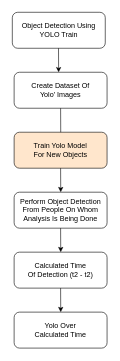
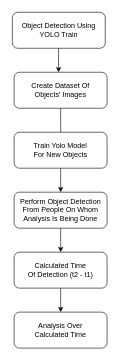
- <mxCell id="3" value="Create Dataset Of &lt;br&gt;Yolo' Images" style="rounded=1;whiteSpace=wrap;html=1;" vertex="1" parent="1"><mxGeometry x="23" y="120" width="155" height="60" as="geometry" /></mxCell>
+ <mxCell id="3" value="Create Dataset Of &lt;br&gt;Objects' Images" style="rounded=1;whiteSpace=wrap;html=1;" vertex="1" parent="1"><mxGeometry x="23" y="120" width="155" height="60" as="geometry" /></mxCell>
- <mxCell id="4" value="Train Yolo Model &lt;br&gt;For New Objects" style="rounded=1;whiteSpace=wrap;html=1;fillColor=#ffe6cc;" vertex="1" parent="1"><mxGeometry x="23" y="220" width="155" height="60" as="geometry" /></mxCell>
+ <mxCell id="4" value="Train Yolo Model &lt;br&gt;For New Objects" style="rounded=1;whiteSpace=wrap;html=1;" vertex="1" parent="1"><mxGeometry x="23" y="220" width="155" height="60" as="geometry" /></mxCell>
- <mxCell id="6" value="Calculated Time &lt;br&gt;Of Detection (t2 - t2)" style="rounded=1;whiteSpace=wrap;html=1;" vertex="1" parent="1"><mxGeometry x="23" y="420" width="155" height="60" as="geometry" /></mxCell>
+ <mxCell id="6" value="Calculated Time &lt;br&gt;Of Detection (t2 - t1)" style="rounded=1;whiteSpace=wrap;html=1;" vertex="1" parent="1"><mxGeometry x="23" y="420" width="155" height="60" as="geometry" /></mxCell>
- <mxCell id="7" value="Yolo Over &lt;br&gt;Calculated Time" style="rounded=1;whiteSpace=wrap;html=1;" vertex="1" parent="1"><mxGeometry x="23" y="520" width="155" height="60" as="geometry" /></mxCell>
+ <mxCell id="7" value="Analysis Over &lt;br&gt;Calculated Time" style="rounded=1;whiteSpace=wrap;html=1;" vertex="1" parent="1"><mxGeometry x="23" y="520" width="155" height="60" as="geometry" /></mxCell>
